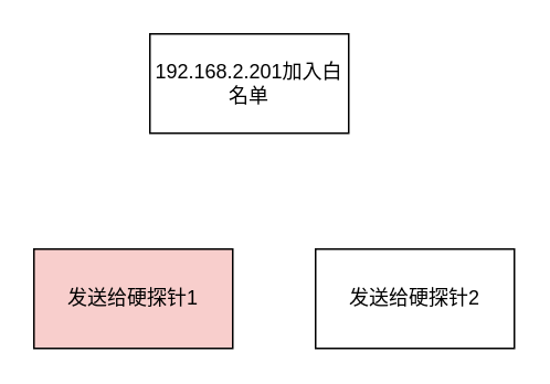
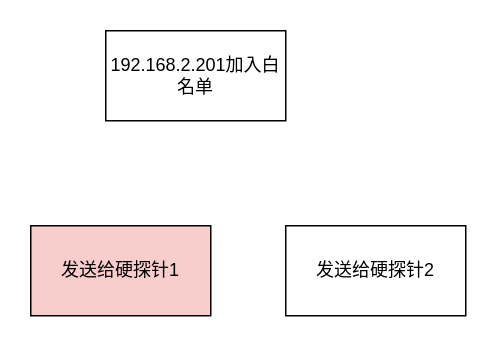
- <mxCell id="2" value="192.168.2.201加入白名单" style="rounded=0;whiteSpace=wrap;html=1;" vertex="1" parent="1"><mxGeometry x="90" y="20" width="120" height="60" as="geometry" /></mxCell>
+ <mxCell id="2" value="192.168.2.201加入白名单" style="rounded=0;whiteSpace=wrap;html=1;" vertex="1" parent="1"><mxGeometry x="70" y="20" width="120" height="60" as="geometry" /></mxCell>
